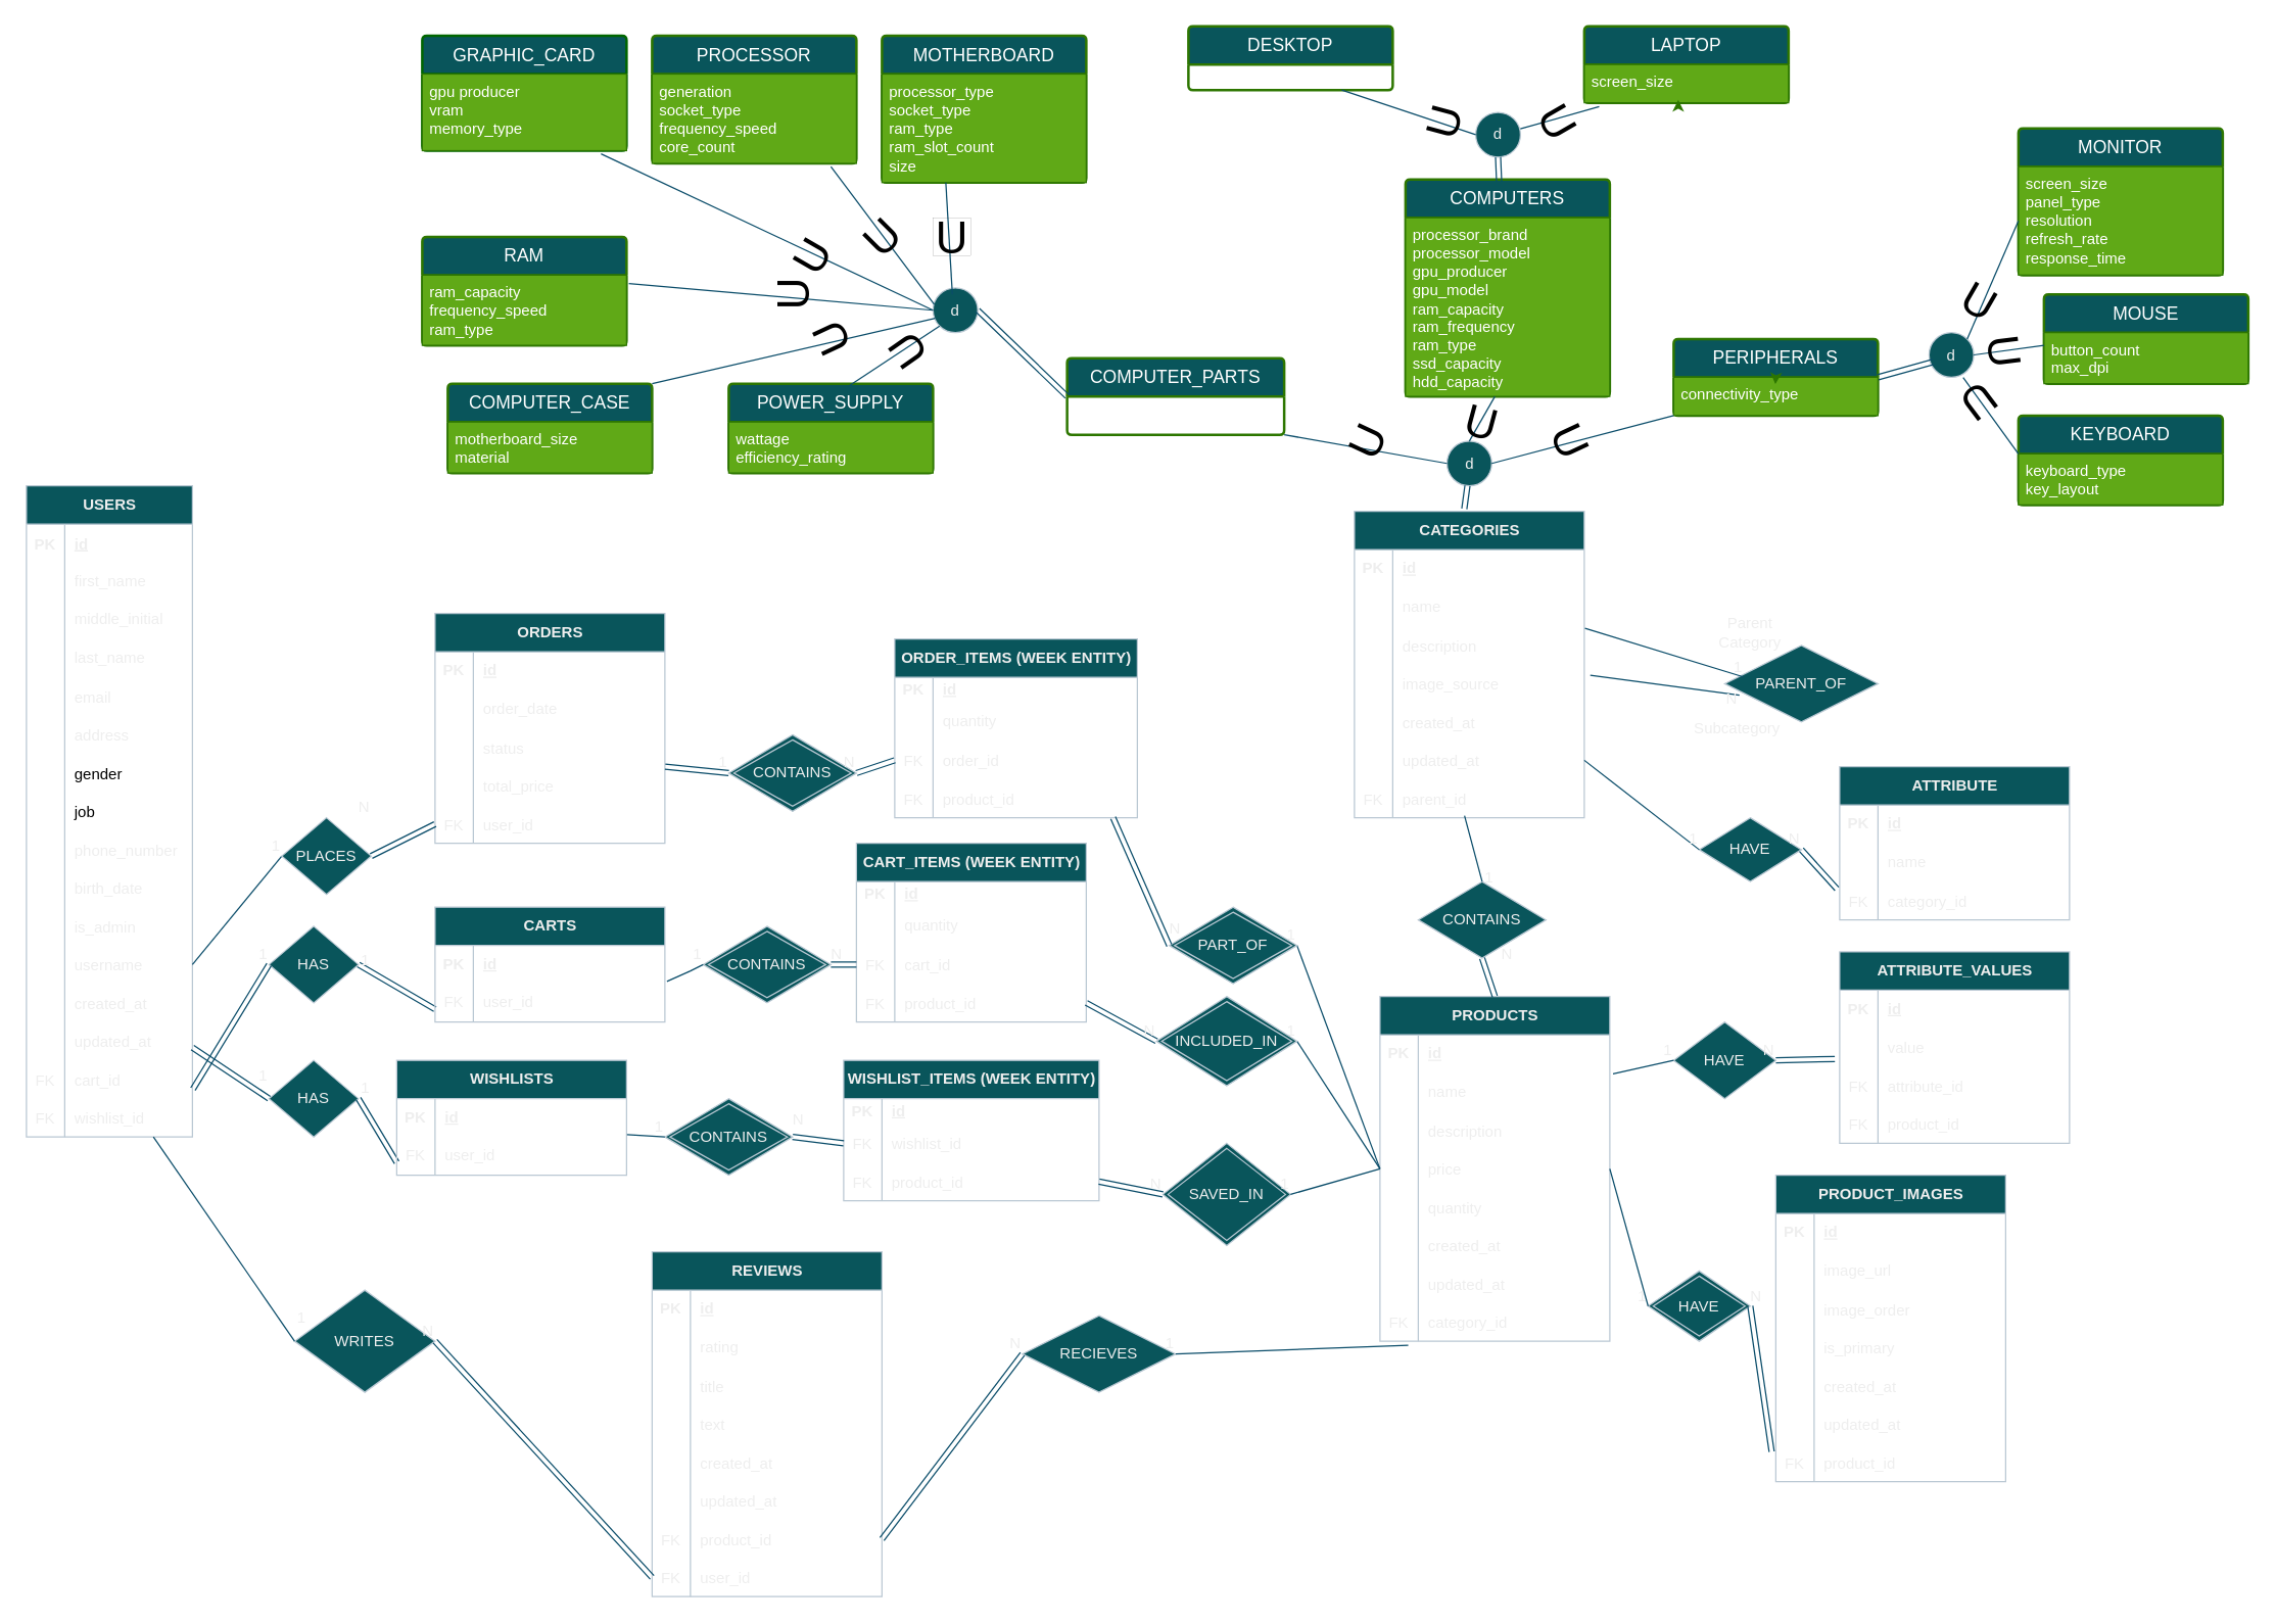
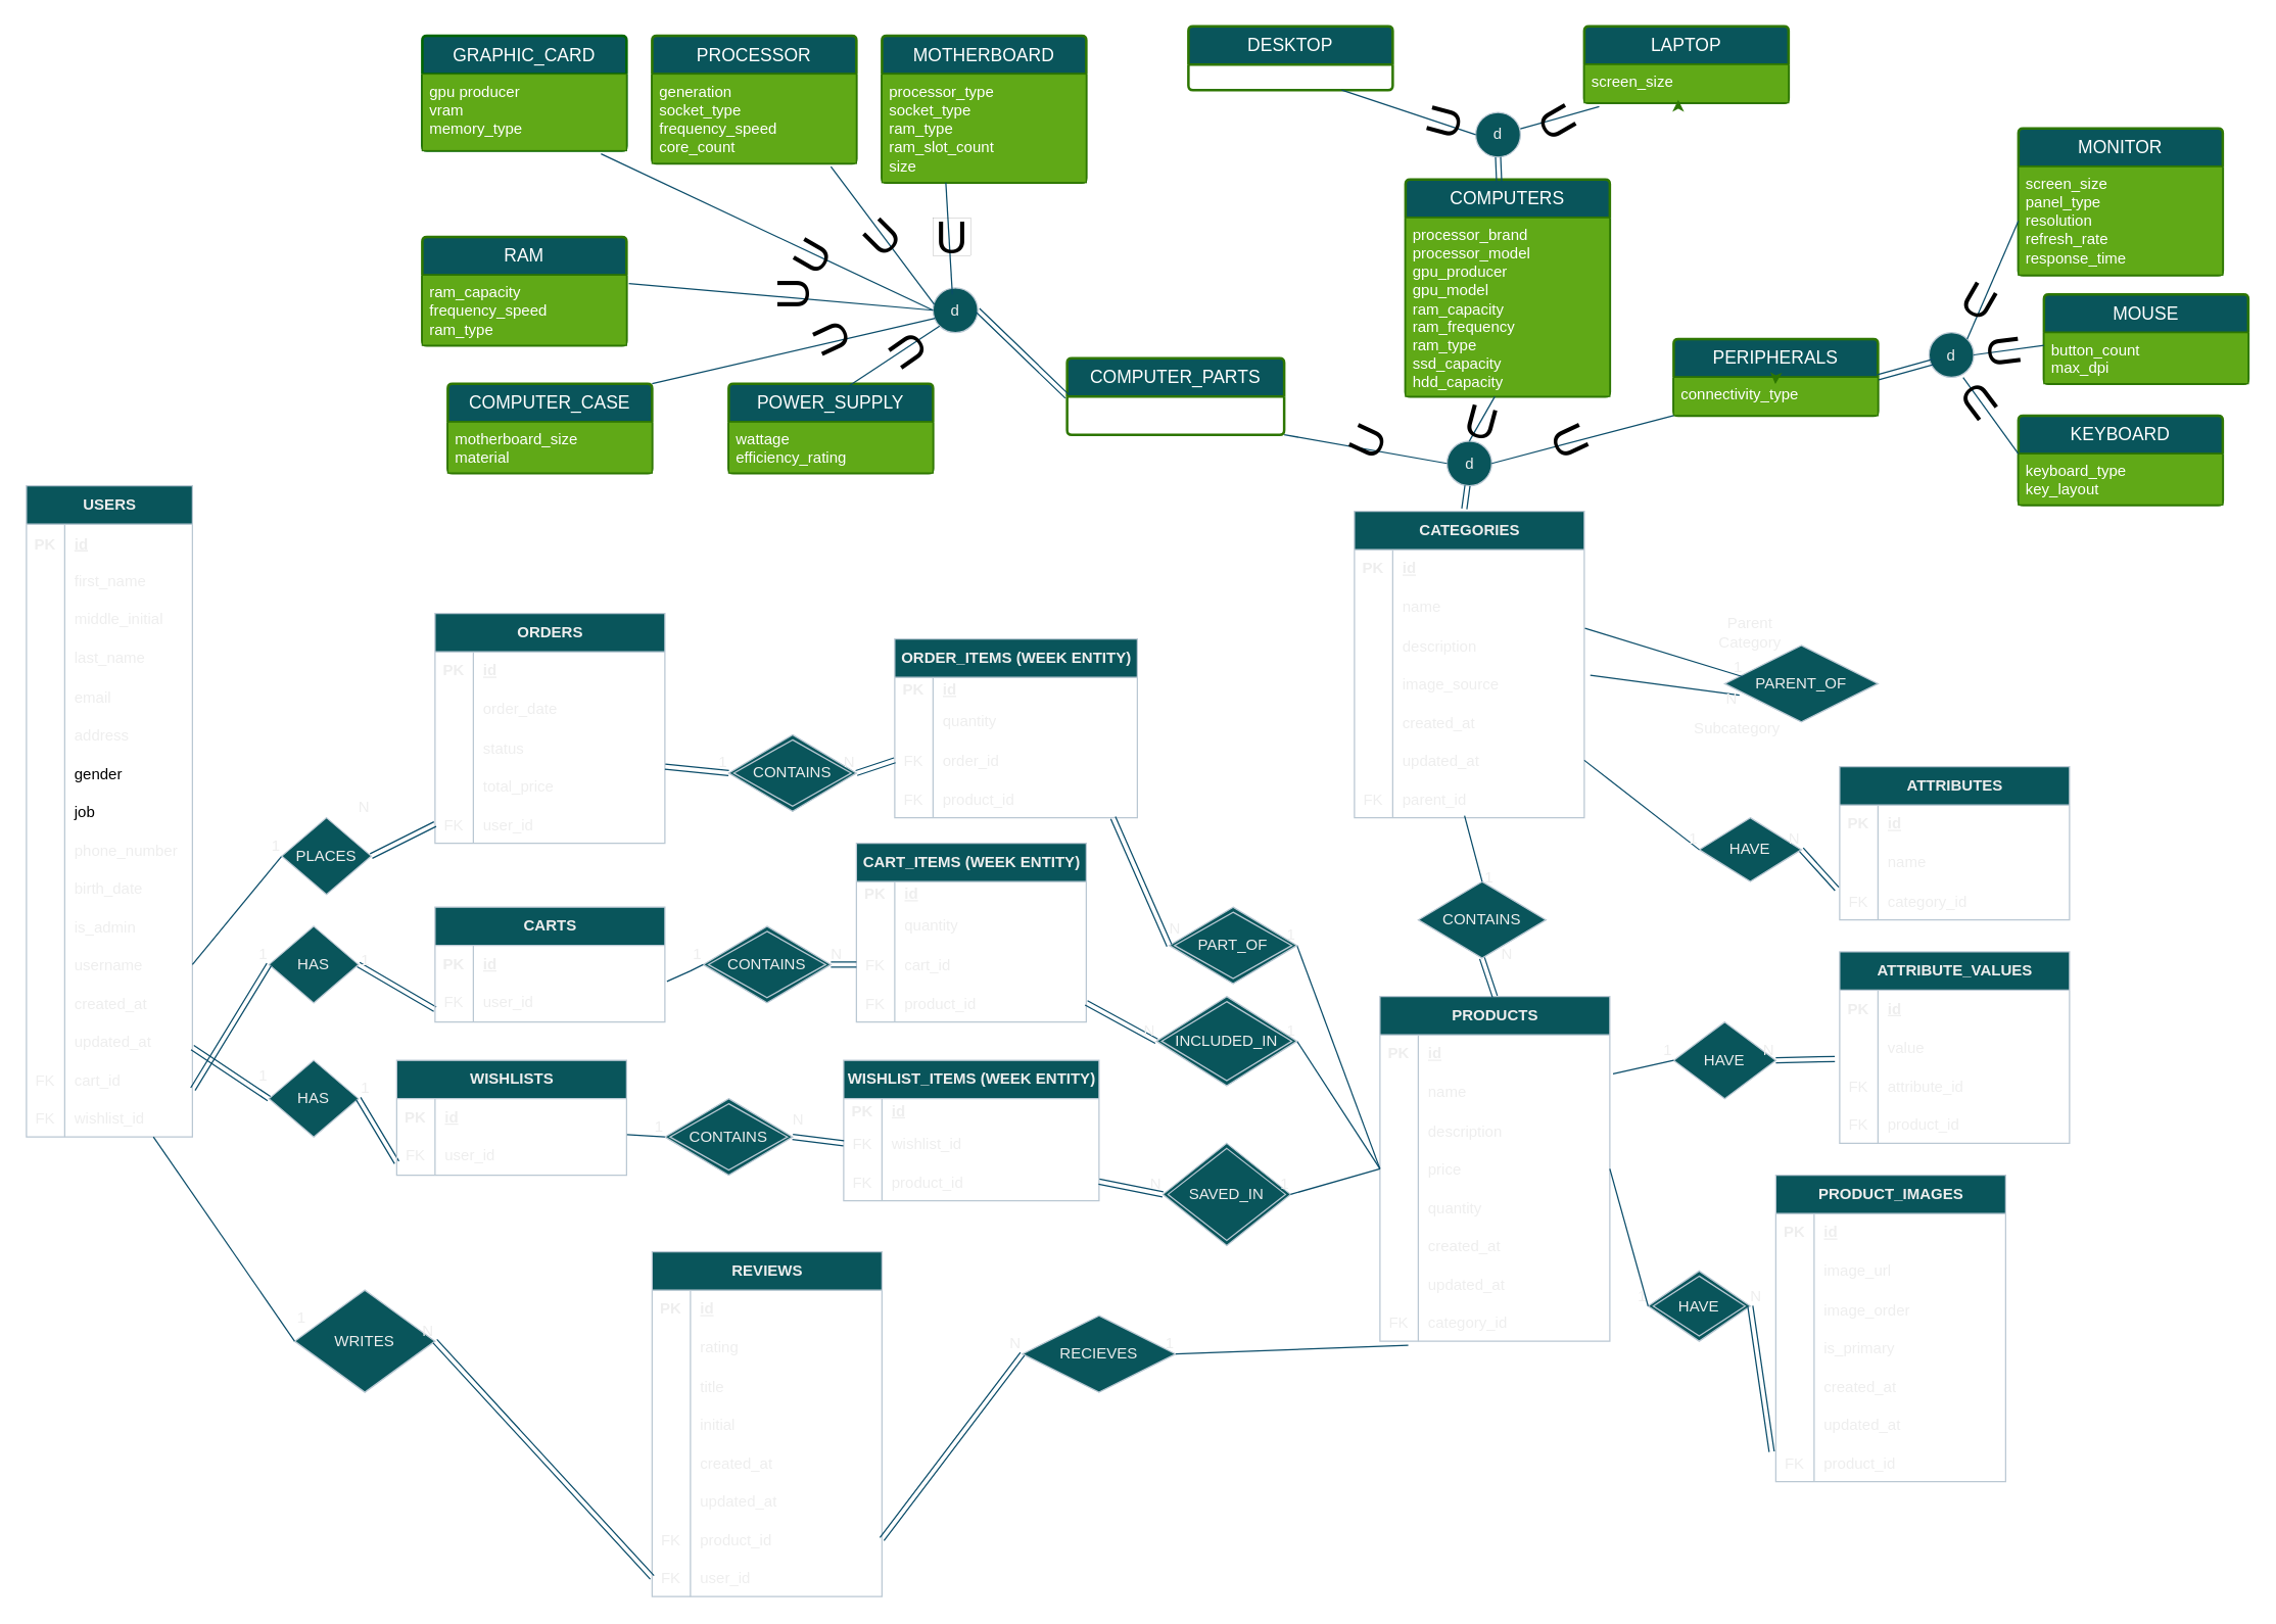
- <mxCell id="277" value="ATTRIBUTE" style="shape=table;startSize=30;container=1;collapsible=1;childLayout=tableLayout;fixedRows=1;rowLines=0;fontStyle=1;align=center;resizeLast=1;html=1;labelBackgroundColor=none;fillColor=#09555B;strokeColor=#BAC8D3;fontColor=#EEEEEE;" parent="1" vertex="1"><mxGeometry x="1440" y="600" width="180" height="120" as="geometry" /></mxCell>
+ <mxCell id="277" value="ATTRIBUTES" style="shape=table;startSize=30;container=1;collapsible=1;childLayout=tableLayout;fixedRows=1;rowLines=0;fontStyle=1;align=center;resizeLast=1;html=1;labelBackgroundColor=none;fillColor=#09555B;strokeColor=#BAC8D3;fontColor=#EEEEEE;" parent="1" vertex="1"><mxGeometry x="1440" y="600" width="180" height="120" as="geometry" /></mxCell>
- <mxCell id="238" value="text" style="shape=partialRectangle;connectable=0;fillColor=none;top=0;left=0;bottom=0;right=0;align=left;spacingLeft=6;overflow=hidden;labelBackgroundColor=none;strokeColor=#BAC8D3;fontColor=#EEEEEE;" parent="236" vertex="1"><mxGeometry x="30" width="150" height="30" as="geometry"><mxRectangle width="150" height="30" as="alternateBounds" /></mxGeometry></mxCell>
+ <mxCell id="238" value="initial" style="shape=partialRectangle;connectable=0;fillColor=none;top=0;left=0;bottom=0;right=0;align=left;spacingLeft=6;overflow=hidden;labelBackgroundColor=none;strokeColor=#BAC8D3;fontColor=#EEEEEE;" parent="236" vertex="1"><mxGeometry x="30" width="150" height="30" as="geometry"><mxRectangle width="150" height="30" as="alternateBounds" /></mxGeometry></mxCell>
